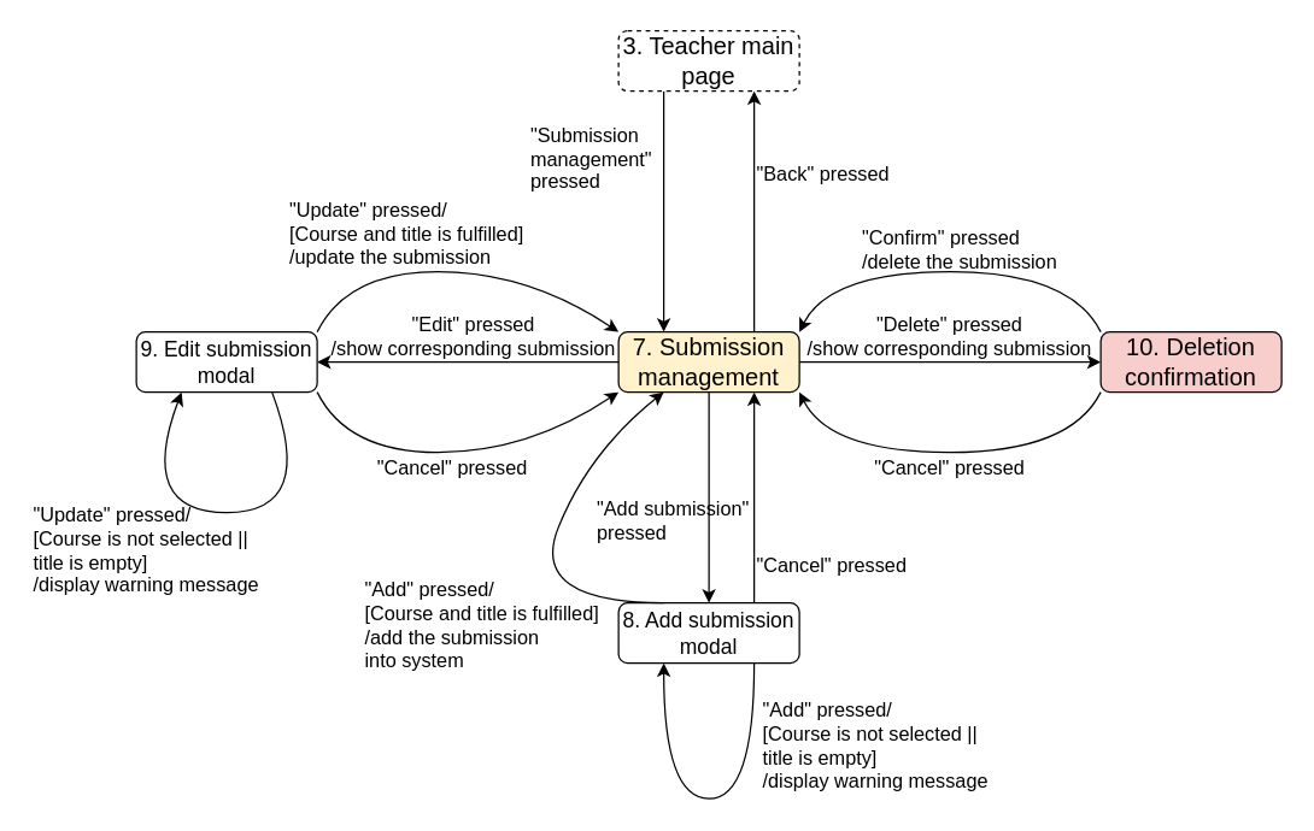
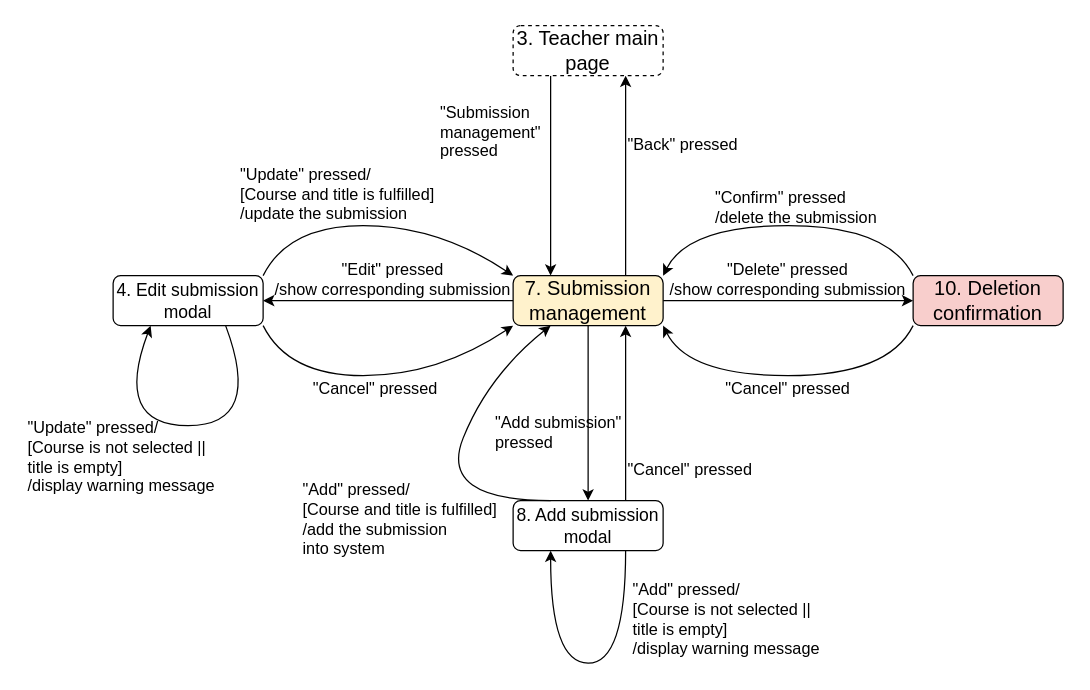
- <mxCell id="11" value="&lt;font style=&quot;font-size: 14px&quot;&gt;9. Edit submission modal&lt;/font&gt;" style="rounded=1;whiteSpace=wrap;html=1;" parent="1" vertex="1"><mxGeometry x="90" y="220" width="120" height="40" as="geometry" /></mxCell>
+ <mxCell id="11" value="&lt;font style=&quot;font-size: 14px&quot;&gt;4. Edit submission modal&lt;/font&gt;" style="rounded=1;whiteSpace=wrap;html=1;" parent="1" vertex="1"><mxGeometry x="90" y="220" width="120" height="40" as="geometry" /></mxCell>
